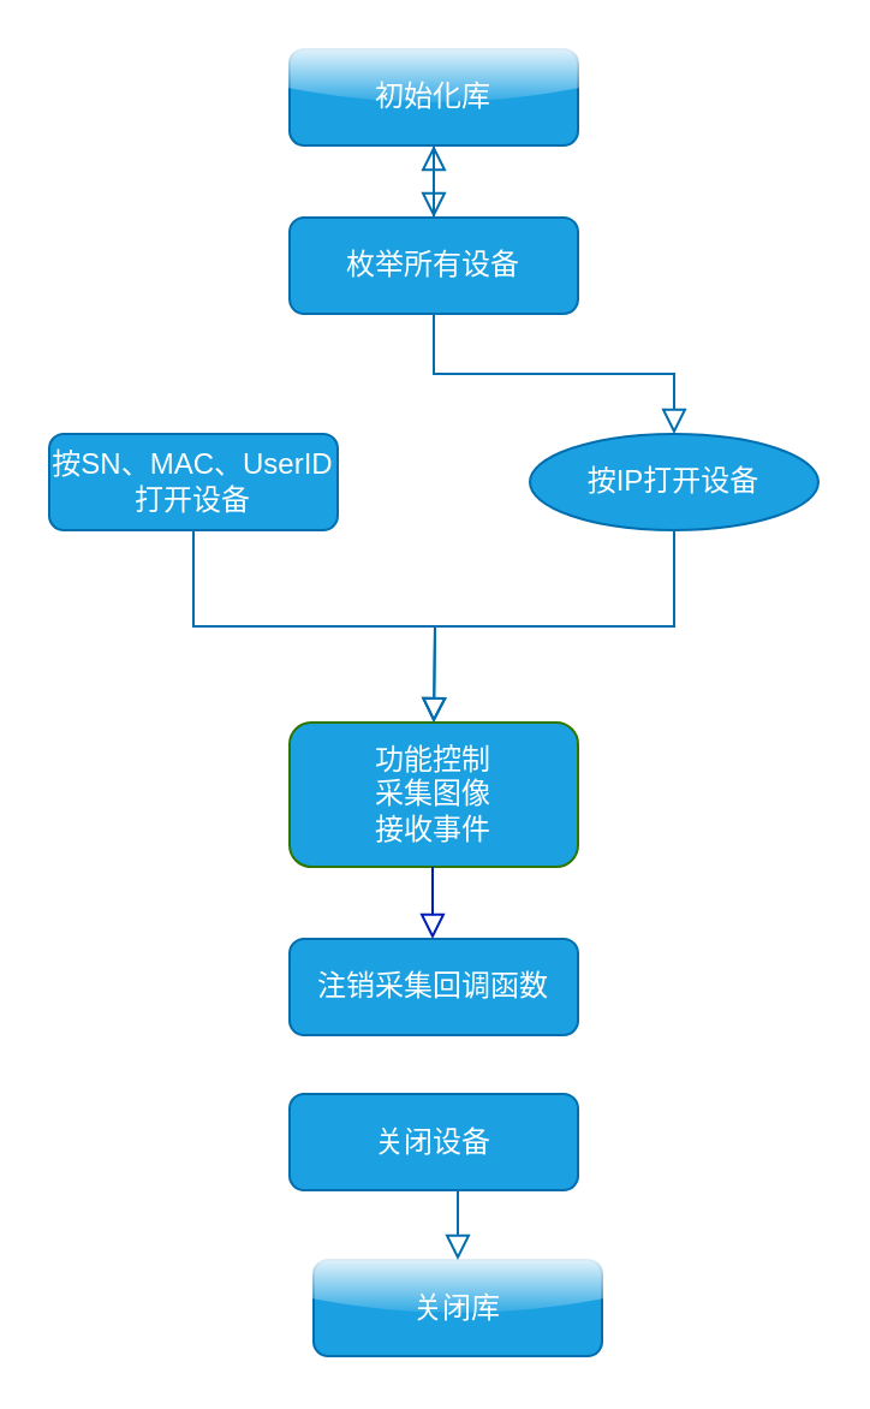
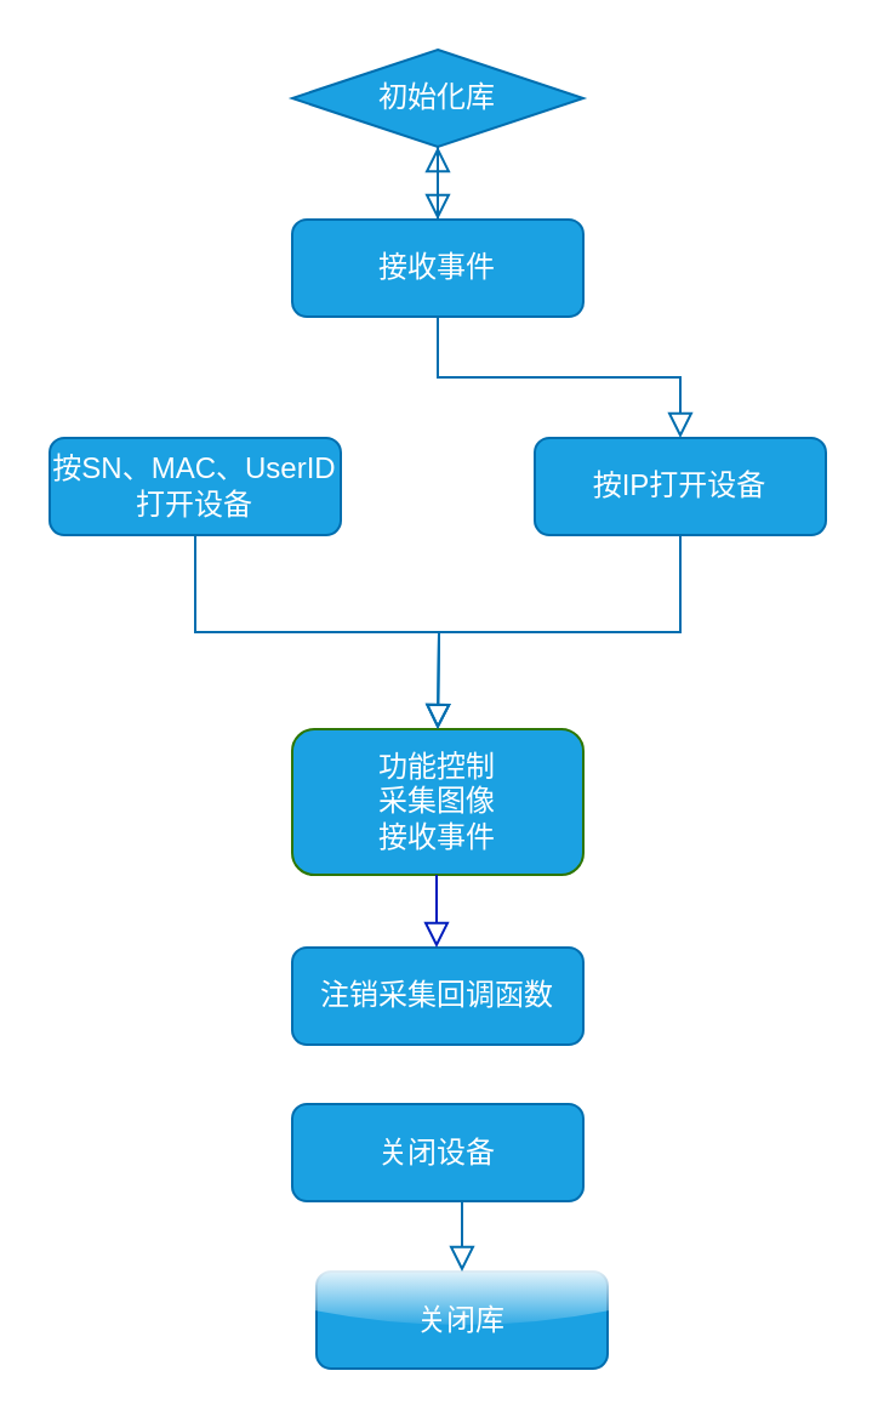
- <mxCell id="11" value="初始化库" style="rounded=1;whiteSpace=wrap;html=1;fontSize=12;glass=1;strokeWidth=1;shadow=0;fillColor=#1ba1e2;strokeColor=#006EAF;fontColor=#FFFFFF;" parent="1" vertex="1"><mxGeometry x="120" y="20" width="120" height="40" as="geometry" /></mxCell>
+ <mxCell id="11" value="初始化库" style="rhombus;whiteSpace=wrap;html=1;fontSize=12;glass=1;strokeWidth=1;shadow=0;fillColor=#1ba1e2;strokeColor=#006EAF;fontColor=#FFFFFF;" parent="1" vertex="1"><mxGeometry x="120" y="20" width="120" height="40" as="geometry" /></mxCell>
- <mxCell id="3" value="&lt;div&gt;枚举所有设备&lt;/div&gt;" style="rounded=1;whiteSpace=wrap;html=1;fontSize=12;glass=0;strokeWidth=1;shadow=0;fillColor=#1ba1e2;strokeColor=#006EAF;fontColor=#FFFFFF;" parent="1" vertex="1"><mxGeometry x="120" y="90" width="120" height="40" as="geometry" /></mxCell>
+ <mxCell id="3" value="&lt;div&gt;接收事件&lt;/div&gt;" style="rounded=1;whiteSpace=wrap;html=1;fontSize=12;glass=0;strokeWidth=1;shadow=0;fillColor=#1ba1e2;strokeColor=#006EAF;fontColor=#FFFFFF;" parent="1" vertex="1"><mxGeometry x="120" y="90" width="120" height="40" as="geometry" /></mxCell>
- <mxCell id="12" value="按IP打开设备" style="ellipse;whiteSpace=wrap;html=1;fontSize=12;glass=0;strokeWidth=1;shadow=0;fillColor=#1ba1e2;strokeColor=#006EAF;fontColor=#FFFFFF;" vertex="1" parent="1"><mxGeometry x="220" y="180" width="120" height="40" as="geometry" /></mxCell>
+ <mxCell id="12" value="按IP打开设备" style="rounded=1;whiteSpace=wrap;html=1;fontSize=12;glass=0;strokeWidth=1;shadow=0;fillColor=#1ba1e2;strokeColor=#006EAF;fontColor=#FFFFFF;" vertex="1" parent="1"><mxGeometry x="220" y="180" width="120" height="40" as="geometry" /></mxCell>
